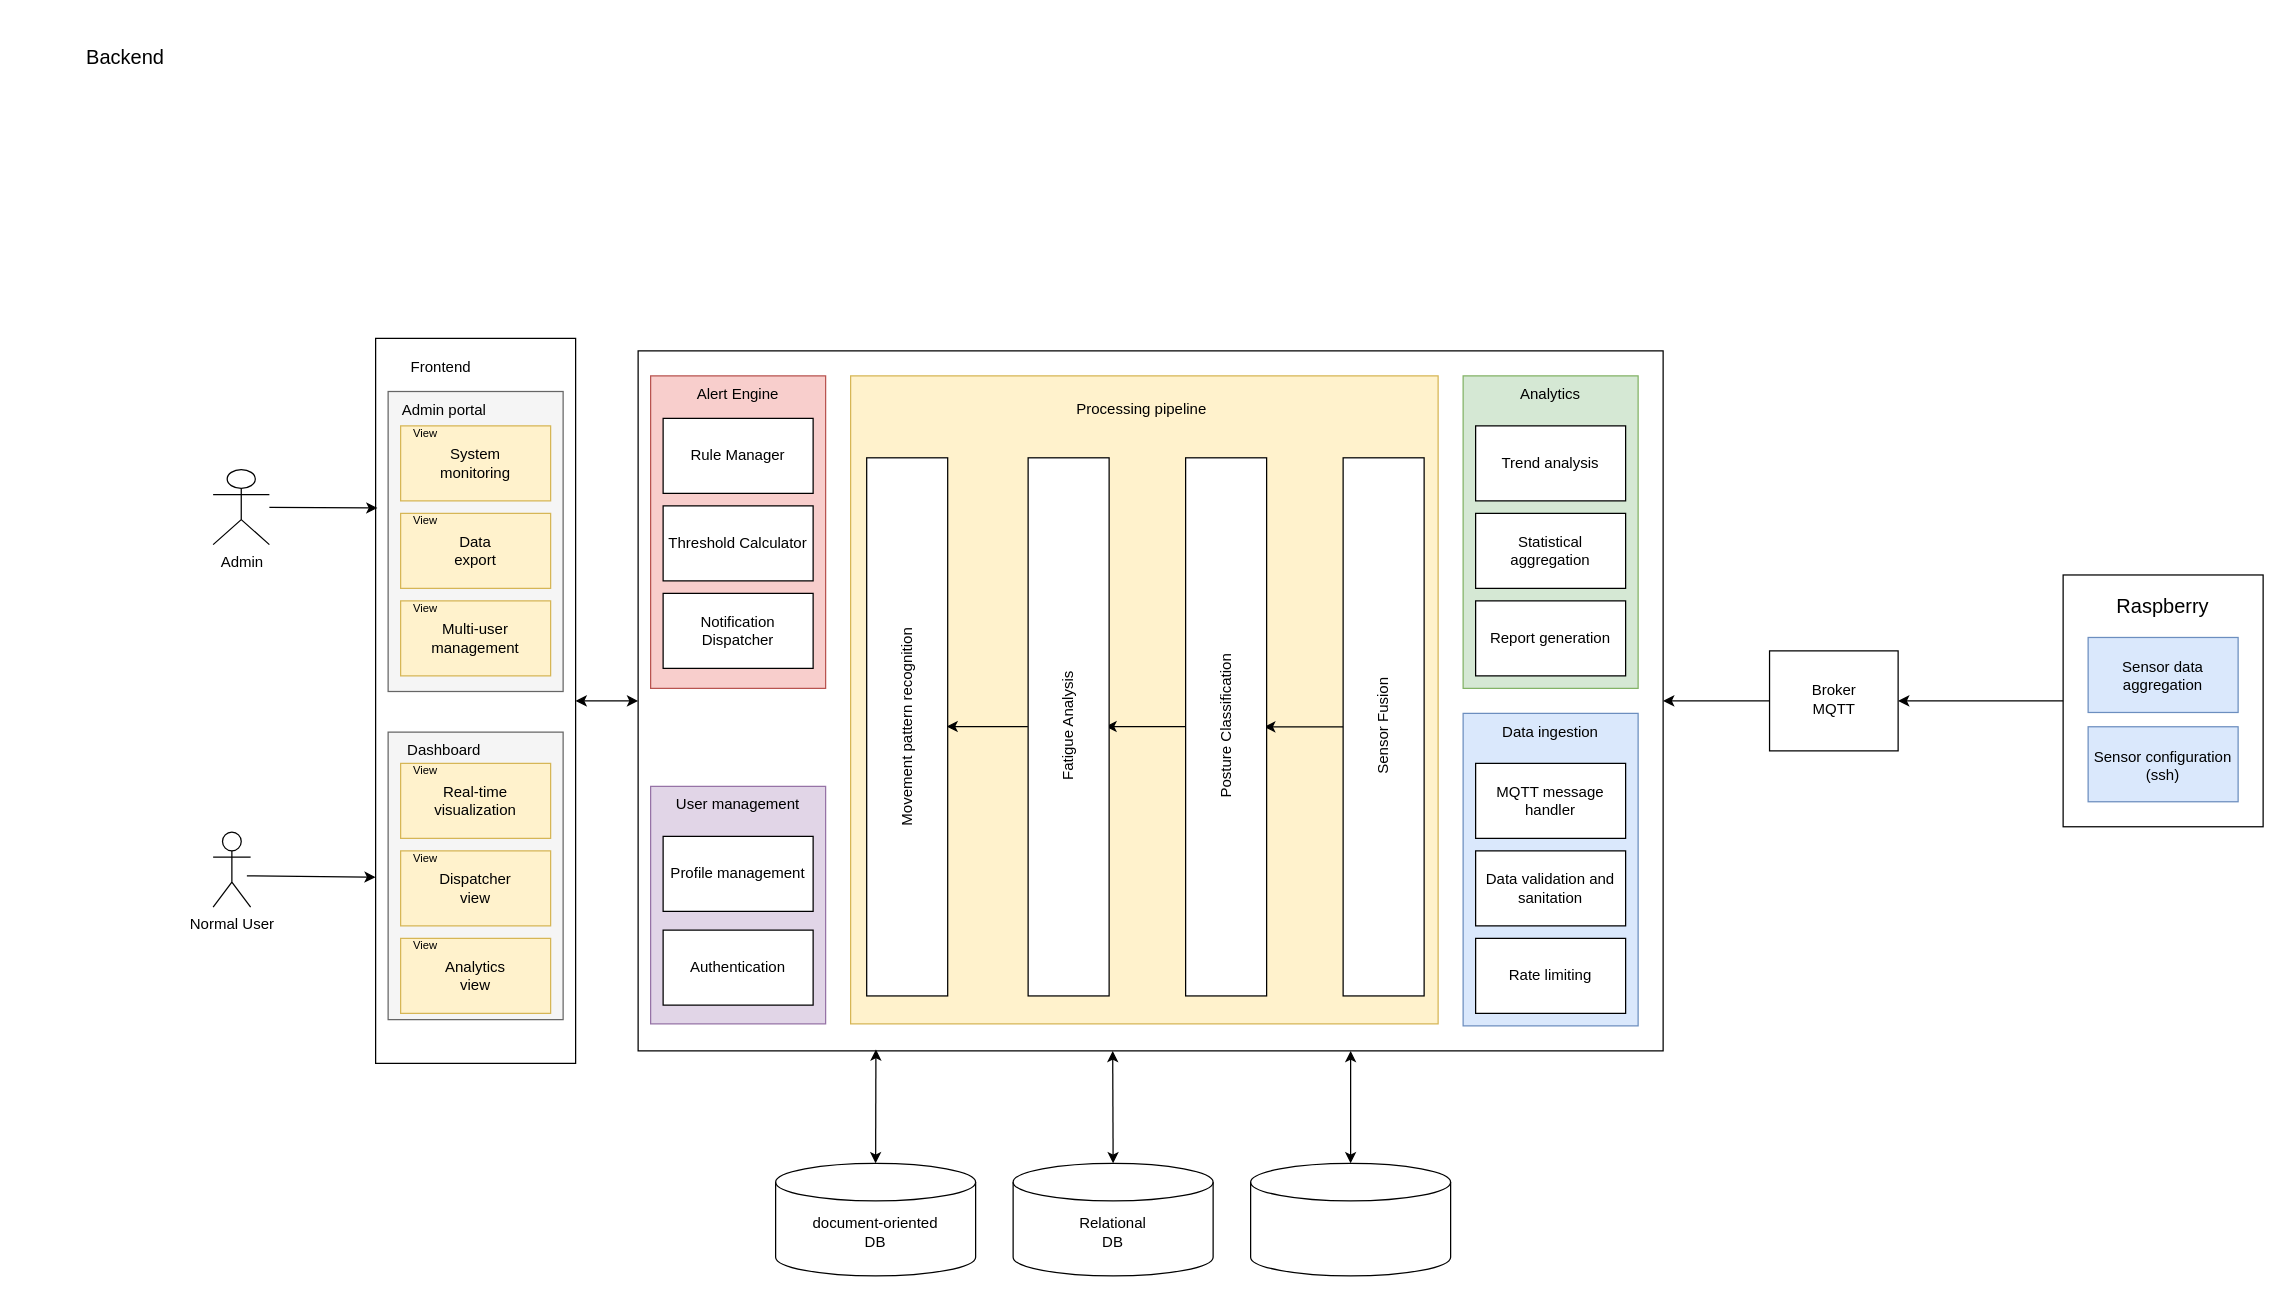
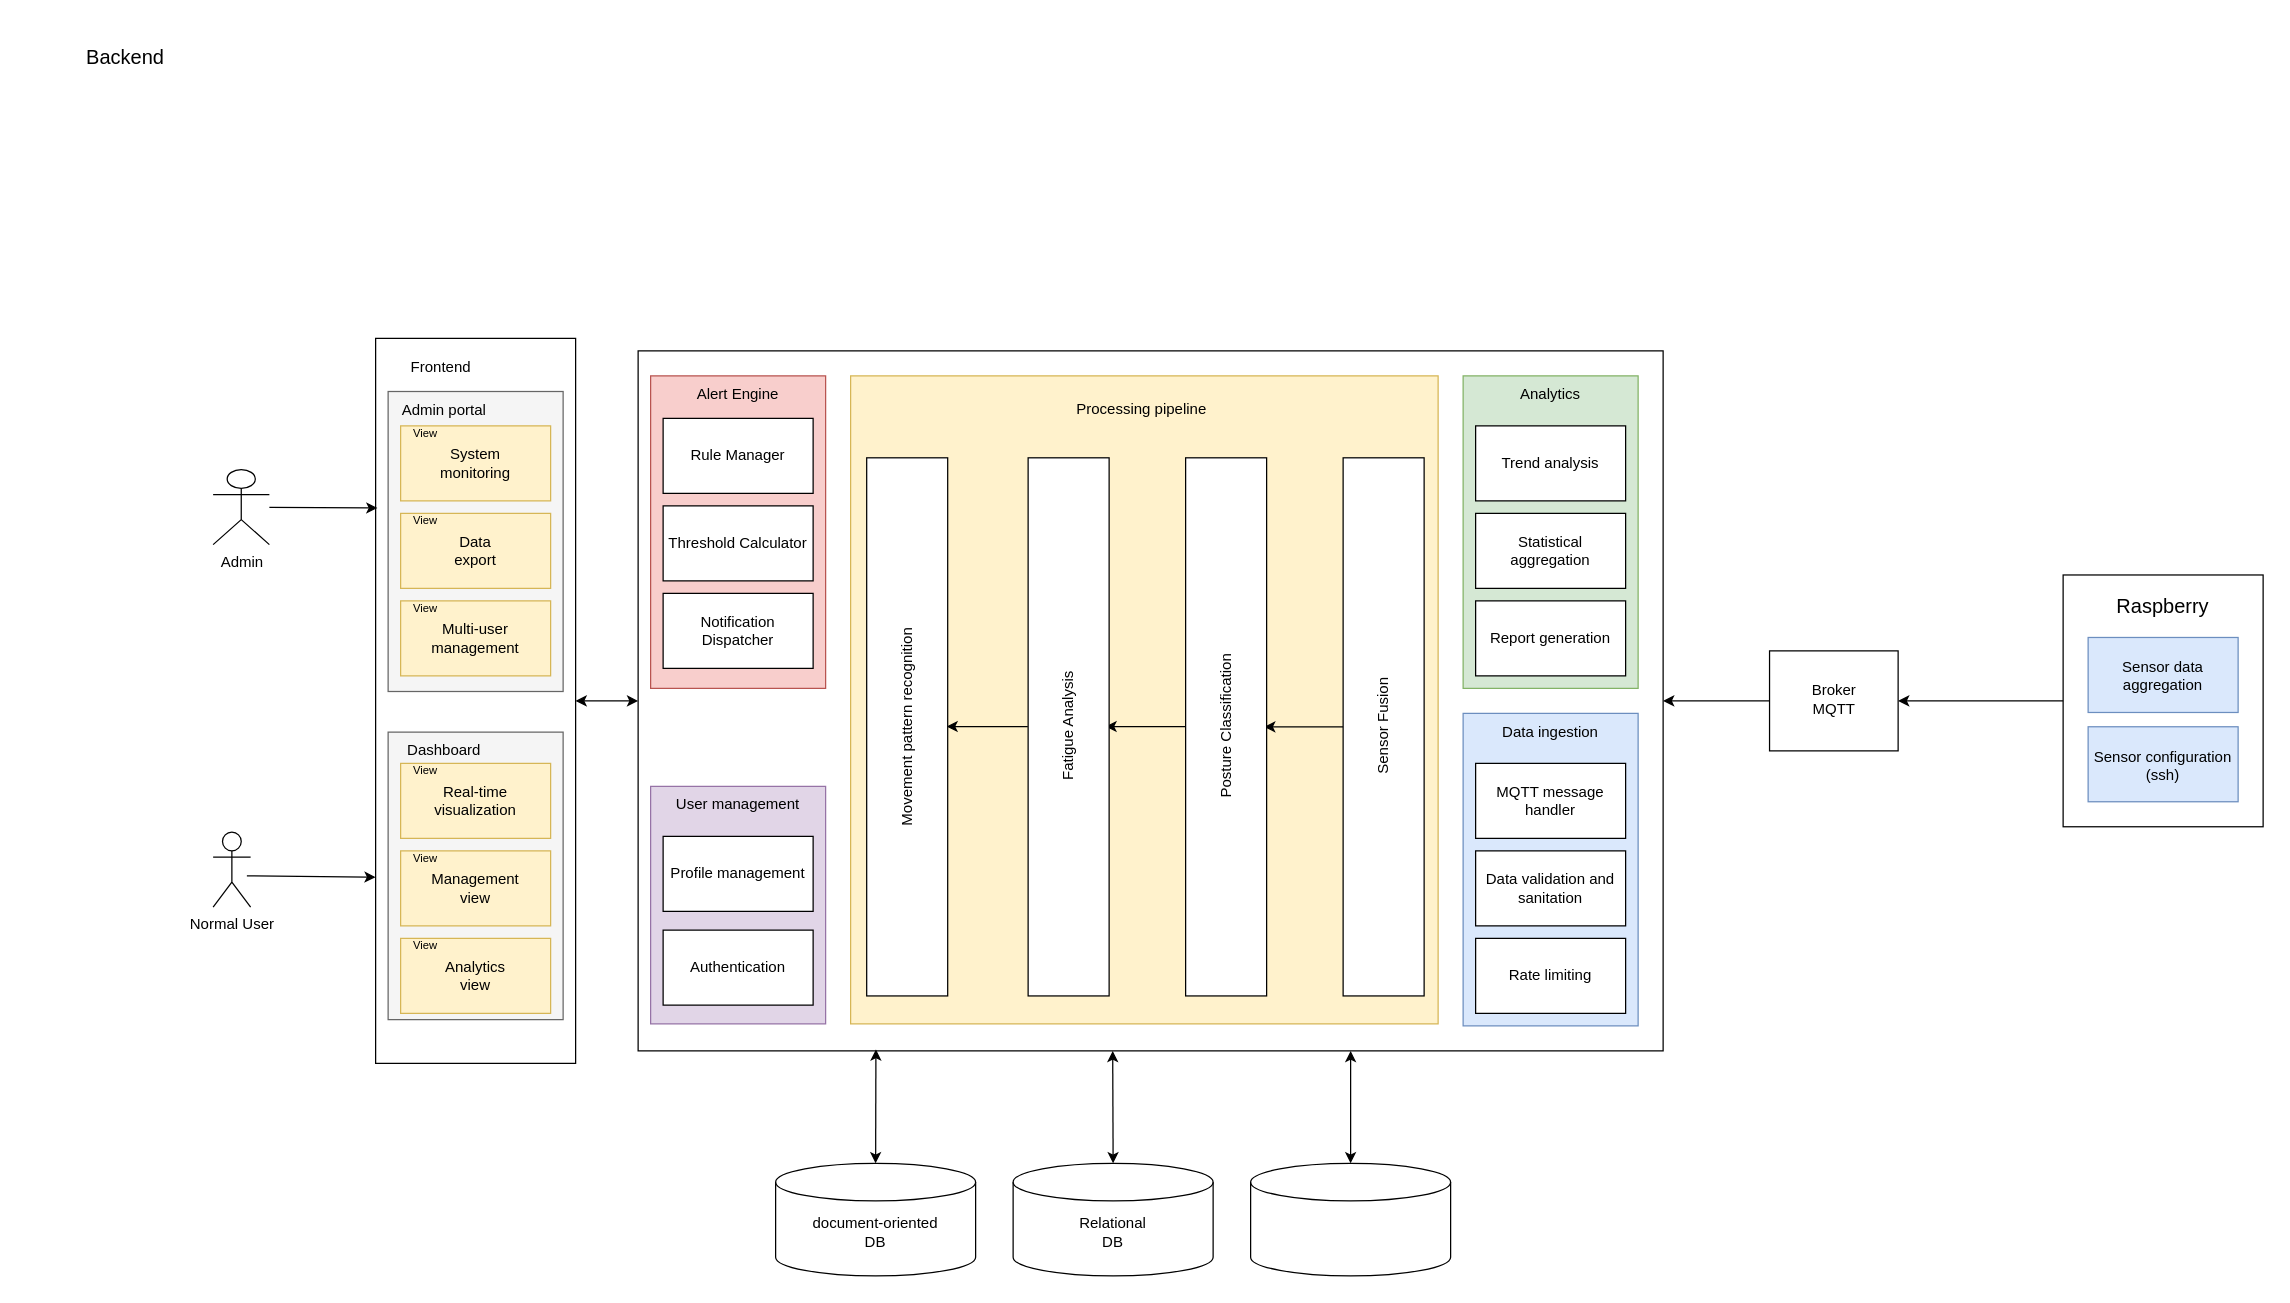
- <mxCell id="29" value="Dispatcher view" style="text;html=1;align=center;verticalAlign=middle;whiteSpace=wrap;rounded=0;" parent="18" vertex="1"><mxGeometry x="40" y="110" width="60" height="30" as="geometry" /></mxCell>
+ <mxCell id="29" value="Management view" style="text;html=1;align=center;verticalAlign=middle;whiteSpace=wrap;rounded=0;" parent="18" vertex="1"><mxGeometry x="40" y="110" width="60" height="30" as="geometry" /></mxCell>
